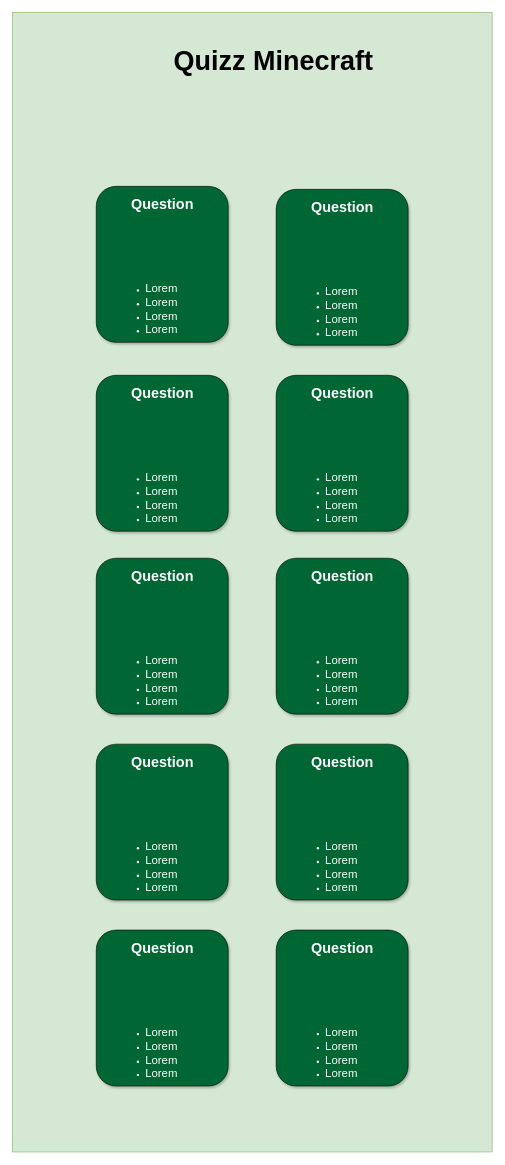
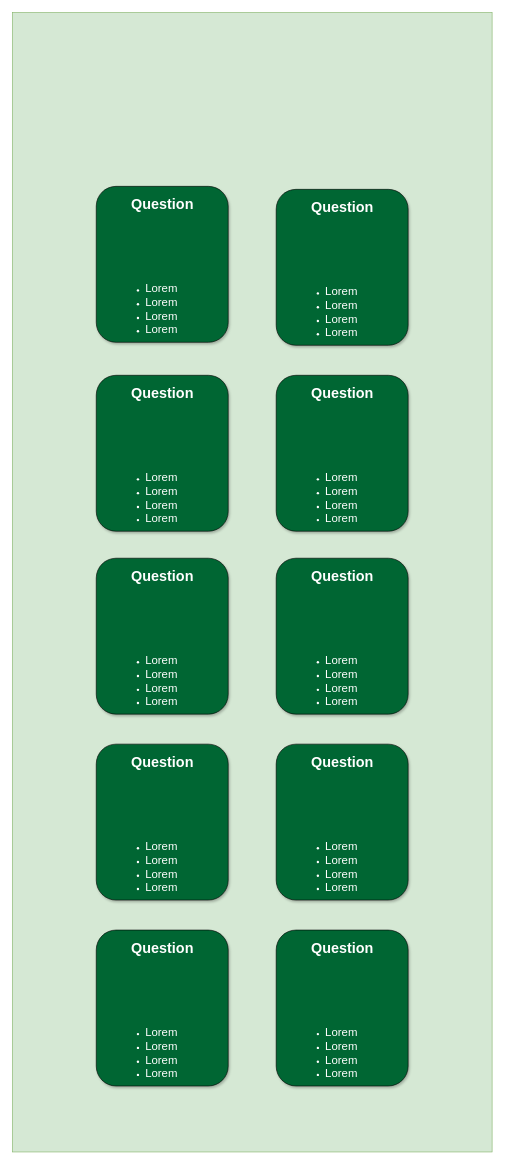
- <mxCell id="45" value="&lt;font style=&quot;font-size: 45px&quot;&gt;Quizz Minecraft&lt;/font&gt;" style="text;strokeColor=none;fillColor=none;html=1;fontSize=24;fontStyle=1;verticalAlign=middle;align=center;labelBackgroundColor=none;shadow=1;" vertex="1" parent="1"><mxGeometry x="285" y="80" width="340" height="40" as="geometry" /></mxCell>
